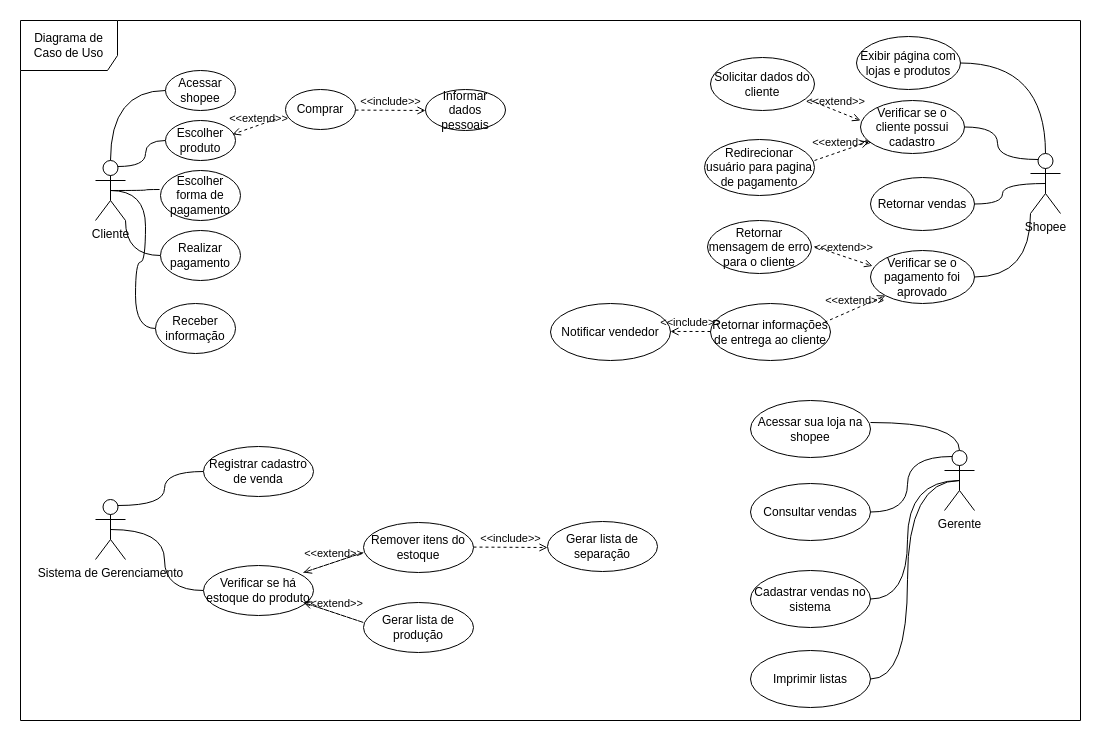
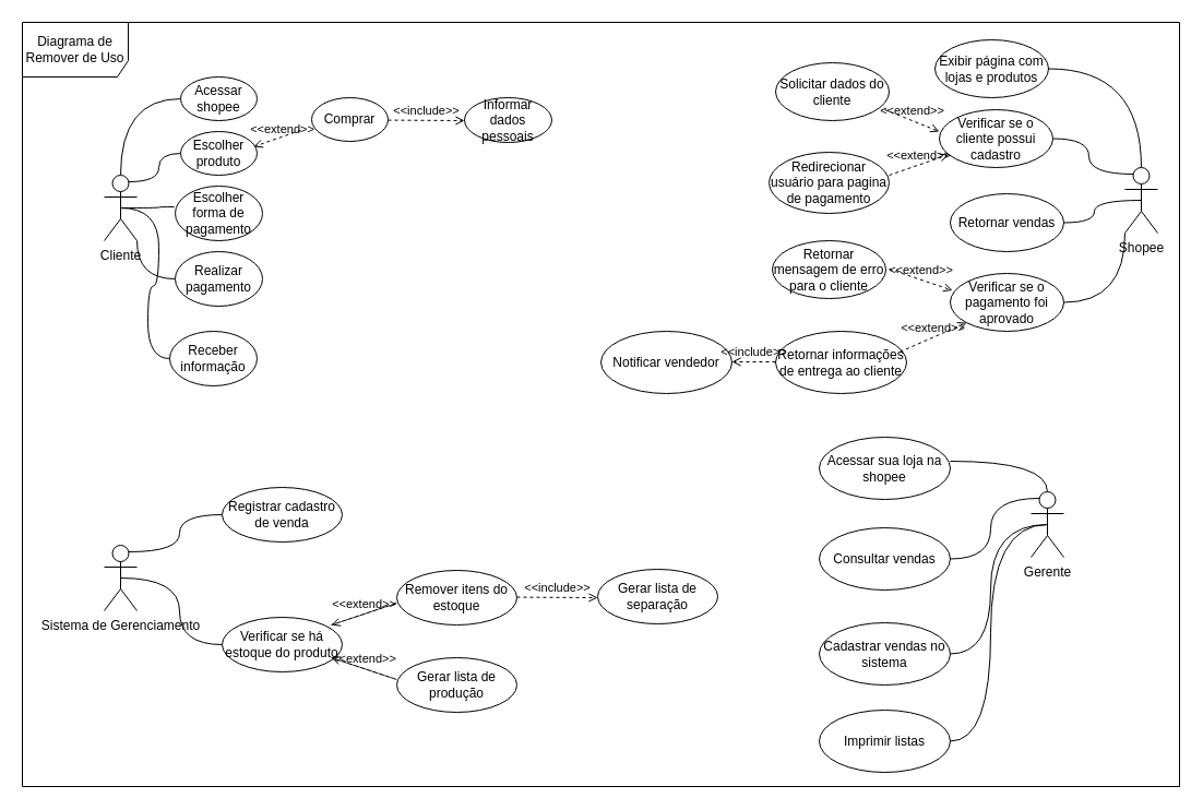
- <mxCell id="56" value="Diagrama de Caso de Uso" style="shape=umlFrame;whiteSpace=wrap;html=1;width=97;height=50;" vertex="1" parent="1"><mxGeometry x="20" y="20" width="1060" height="700" as="geometry" /></mxCell>
+ <mxCell id="56" value="Diagrama de Remover de Uso" style="shape=umlFrame;whiteSpace=wrap;html=1;width=97;height=50;" vertex="1" parent="1"><mxGeometry x="20" y="20" width="1060" height="700" as="geometry" /></mxCell>
